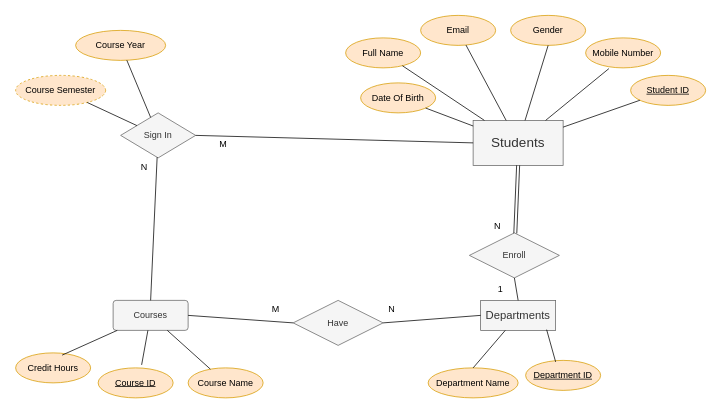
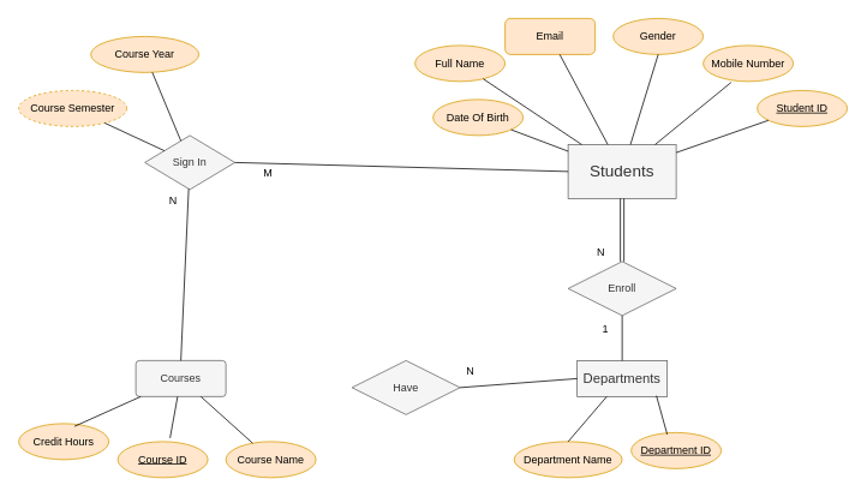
- <mxCell id="6" value="&lt;div&gt;Email&lt;/div&gt;" style="ellipse;whiteSpace=wrap;html=1;align=center;fillColor=#ffe6cc;strokeColor=#d79b00;" vertex="1" parent="1"><mxGeometry x="560" y="20" width="100" height="40" as="geometry" /></mxCell>
+ <mxCell id="6" value="&lt;div&gt;Email&lt;/div&gt;" style="whiteSpace=wrap;html=1;align=center;fillColor=#ffe6cc;strokeColor=#d79b00;rounded=1;" vertex="1" parent="1"><mxGeometry x="560" y="20" width="100" height="40" as="geometry" /></mxCell>
- <mxCell id="15" value="&lt;div&gt;Enroll &lt;br&gt;&lt;/div&gt;" style="shape=rhombus;perimeter=rhombusPerimeter;whiteSpace=wrap;html=1;align=center;fillColor=#f5f5f5;fontColor=#333333;strokeColor=#666666;" vertex="1" parent="1"><mxGeometry x="625" y="310" width="120" height="60" as="geometry" /></mxCell>
+ <mxCell id="15" value="&lt;div&gt;Enroll &lt;br&gt;&lt;/div&gt;" style="shape=rhombus;perimeter=rhombusPerimeter;whiteSpace=wrap;html=1;align=center;fillColor=#f5f5f5;fontColor=#333333;strokeColor=#666666;" vertex="1" parent="1"><mxGeometry x="630" y="290" width="120" height="60" as="geometry" /></mxCell>
- <mxCell id="35" value="" style="endArrow=none;html=1;rounded=0;exitX=0;exitY=0.5;exitDx=0;exitDy=0;entryX=1;entryY=0.5;entryDx=0;entryDy=0;" edge="1" parent="1" source="25" target="28"><mxGeometry relative="1" as="geometry"><mxPoint x="370" y="270" as="sourcePoint" /><mxPoint x="530" y="270" as="targetPoint" /></mxGeometry></mxCell>
- <mxCell id="36" value="M" style="resizable=0;html=1;whiteSpace=wrap;align=left;verticalAlign=bottom;" connectable="0" vertex="1" parent="35"><mxGeometry x="-1" relative="1" as="geometry"><mxPoint x="-30" y="-10" as="offset" /></mxGeometry></mxCell>
